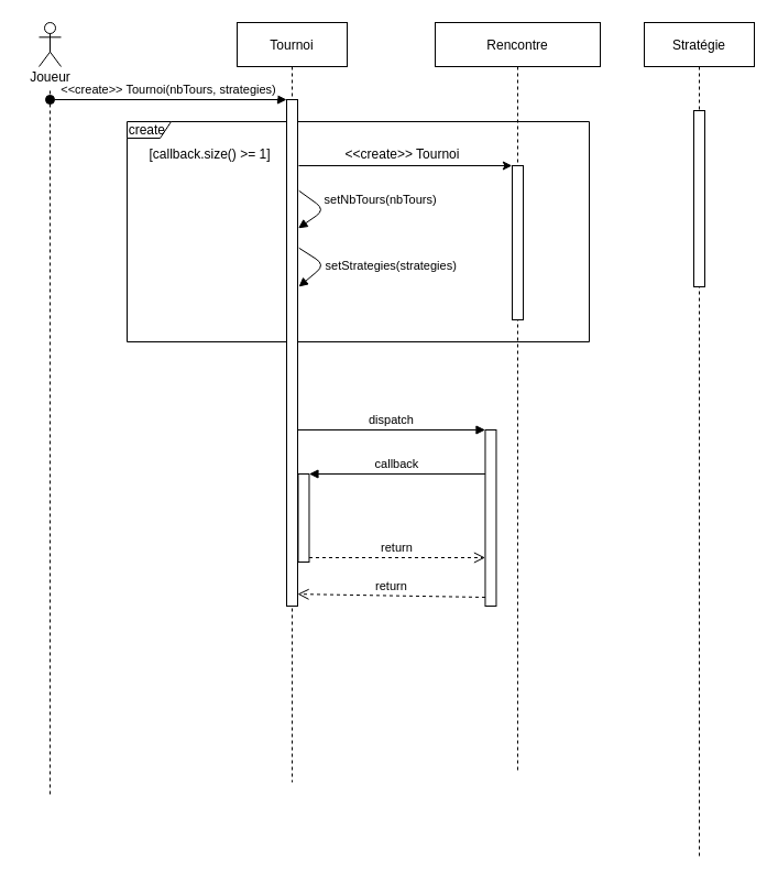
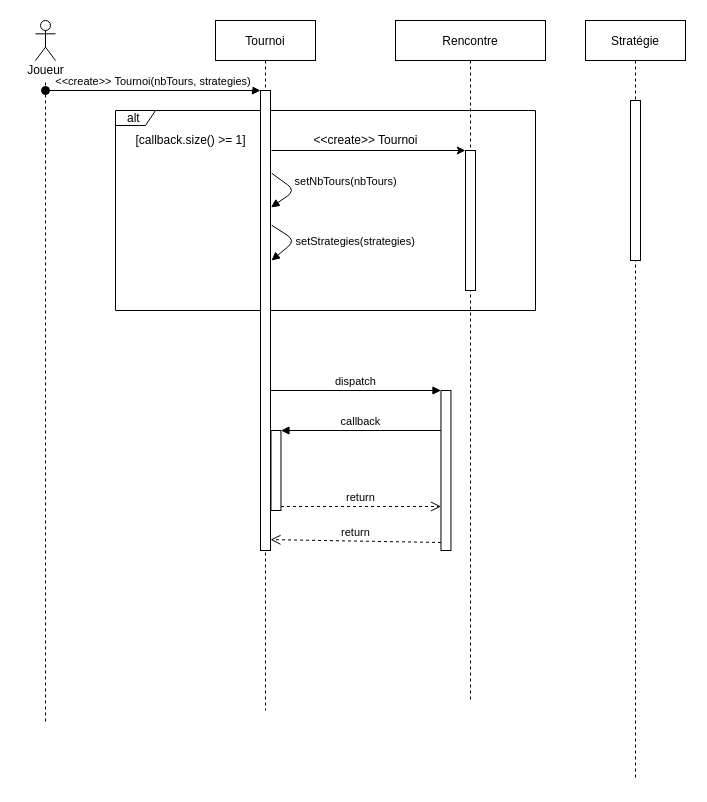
- <mxCell id="2" value="create&amp;nbsp;" style="shape=umlFrame;whiteSpace=wrap;html=1;width=40;height=15;" vertex="1" parent="1"><mxGeometry x="115" y="110" width="420" height="200" as="geometry" /></mxCell>
+ <mxCell id="2" value="alt&amp;nbsp;" style="shape=umlFrame;whiteSpace=wrap;html=1;width=40;height=15;" vertex="1" parent="1"><mxGeometry x="115" y="110" width="420" height="200" as="geometry" /></mxCell>
